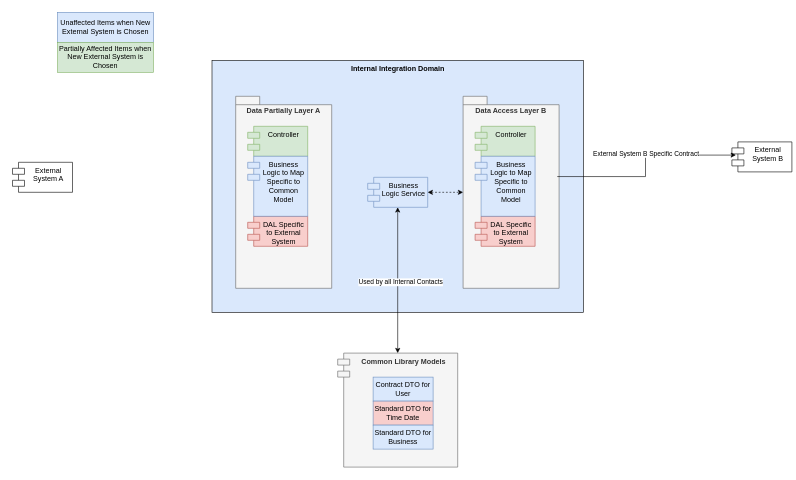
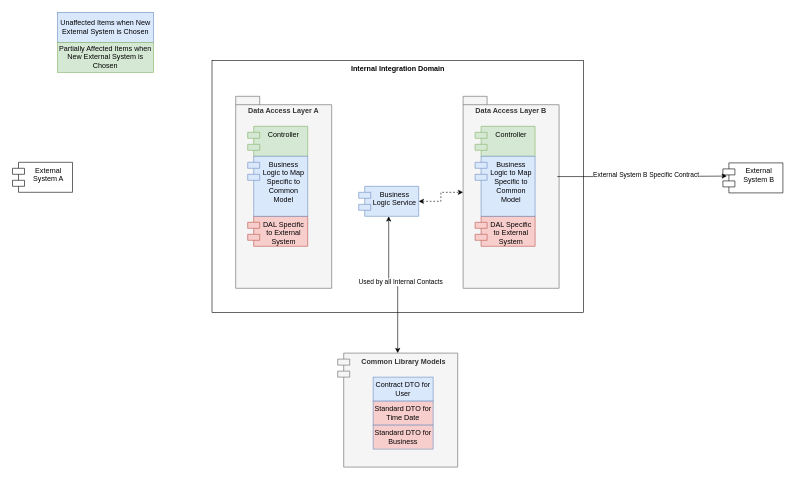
- <mxCell id="2" value="&lt;b&gt;Internal Integration Domain&lt;/b&gt;" style="html=1;whiteSpace=wrap;verticalAlign=top;fillColor=#dae8fc;" parent="1" vertex="1"><mxGeometry x="352.5" y="100" width="619" height="420" as="geometry" /></mxCell>
+ <mxCell id="2" value="&lt;b&gt;Internal Integration Domain&lt;/b&gt;" style="html=1;whiteSpace=wrap;verticalAlign=top;" parent="1" vertex="1"><mxGeometry x="352.5" y="100" width="619" height="420" as="geometry" /></mxCell>
- <mxCell id="6" value="Data Partially Layer A" style="shape=folder;fontStyle=1;spacingTop=10;tabWidth=40;tabHeight=14;tabPosition=left;html=1;whiteSpace=wrap;verticalAlign=top;fillColor=#f5f5f5;fontColor=#333333;strokeColor=#666666;" parent="1" vertex="1"><mxGeometry x="392" y="160" width="160" height="320" as="geometry" /></mxCell>
+ <mxCell id="6" value="Data Access Layer A" style="shape=folder;fontStyle=1;spacingTop=10;tabWidth=40;tabHeight=14;tabPosition=left;html=1;whiteSpace=wrap;verticalAlign=top;fillColor=#f5f5f5;fontColor=#333333;strokeColor=#666666;" parent="1" vertex="1"><mxGeometry x="392" y="160" width="160" height="320" as="geometry" /></mxCell>
- <mxCell id="20" value="External System B" style="shape=module;align=left;spacingLeft=20;align=center;verticalAlign=top;whiteSpace=wrap;html=1;" parent="1" vertex="1"><mxGeometry x="1219" y="236" width="100" height="50" as="geometry" /></mxCell>
+ <mxCell id="20" value="External System B" style="shape=module;align=left;spacingLeft=20;align=center;verticalAlign=top;whiteSpace=wrap;html=1;" parent="1" vertex="1"><mxGeometry x="1204" y="271" width="100" height="50" as="geometry" /></mxCell>
- <mxCell id="13" value="Business Logic Service" style="shape=module;align=left;spacingLeft=20;align=center;verticalAlign=top;whiteSpace=wrap;html=1;fillColor=#dae8fc;strokeColor=#6c8ebf;" parent="1" vertex="1"><mxGeometry x="612" y="295" width="100" height="50" as="geometry" /></mxCell>
+ <mxCell id="13" value="Business Logic Service" style="shape=module;align=left;spacingLeft=20;align=center;verticalAlign=top;whiteSpace=wrap;html=1;fillColor=#dae8fc;strokeColor=#6c8ebf;" parent="1" vertex="1"><mxGeometry x="597" y="310" width="100" height="50" as="geometry" /></mxCell>
- <mxCell id="9" value="Standard DTO for Business" style="whiteSpace=wrap;html=1;align=center;fillColor=#dae8fc;strokeColor=#6c8ebf;" parent="1" vertex="1"><mxGeometry x="621" y="708" width="100" height="40" as="geometry" /></mxCell>
+ <mxCell id="9" value="Standard DTO for Business" style="whiteSpace=wrap;html=1;align=center;fillColor=#f8cecc;strokeColor=#6c8ebf;" parent="1" vertex="1"><mxGeometry x="621" y="708" width="100" height="40" as="geometry" /></mxCell>
